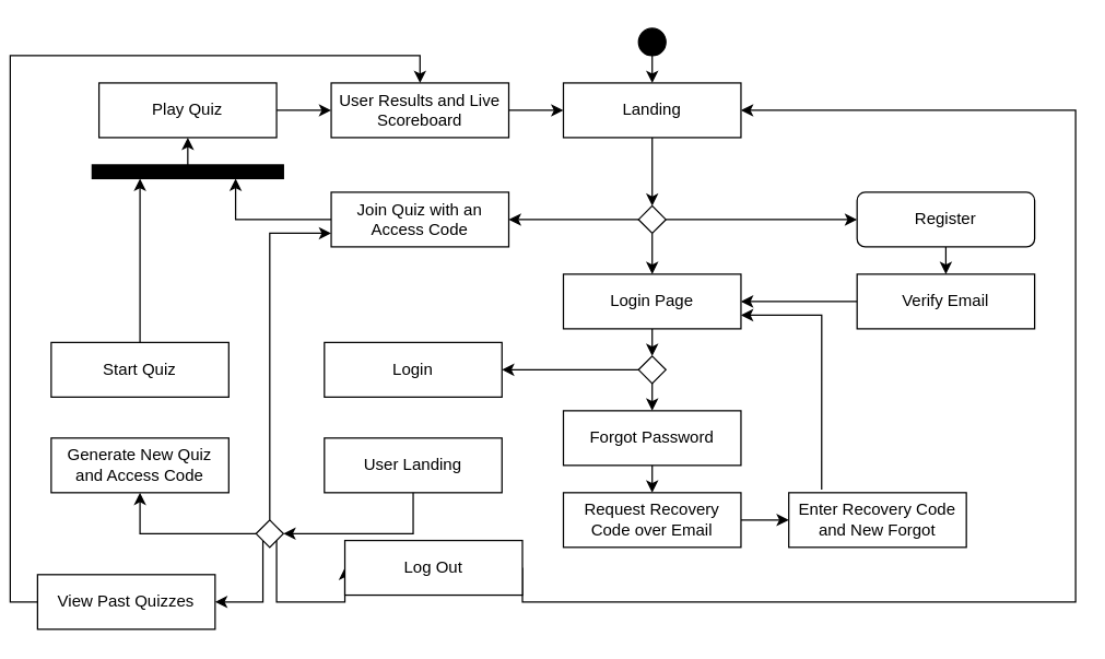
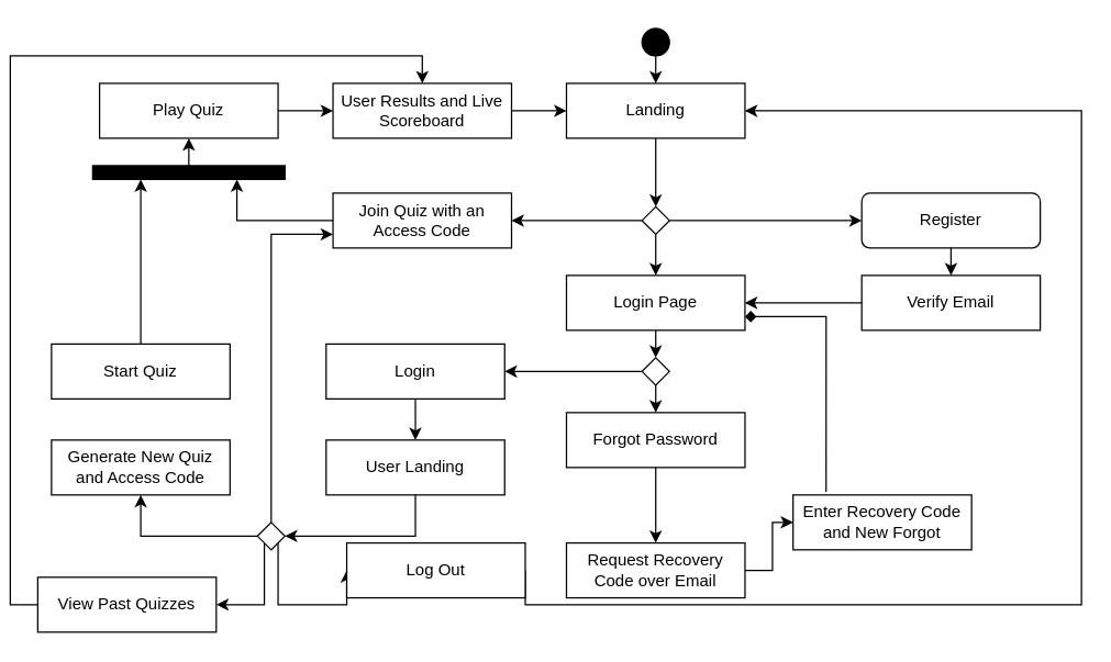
- <mxCell id="25" style="edgeStyle=orthogonalEdgeStyle;rounded=0;orthogonalLoop=1;jettySize=auto;html=1;exitX=0.185;exitY=-0.057;exitDx=0;exitDy=0;entryX=1;entryY=0.75;entryDx=0;entryDy=0;exitPerimeter=0;" parent="1" source="26" target="10" edge="1"><mxGeometry relative="1" as="geometry"><Array as="points"><mxPoint x="594" y="230" /></Array></mxGeometry></mxCell>
+ <mxCell id="25" style="edgeStyle=orthogonalEdgeStyle;rounded=0;orthogonalLoop=1;jettySize=auto;html=1;exitX=0.185;exitY=-0.057;exitDx=0;exitDy=0;entryX=1;entryY=0.75;entryDx=0;entryDy=0;exitPerimeter=0;endArrow=diamond;" parent="1" source="26" target="10" edge="1"><mxGeometry relative="1" as="geometry"><Array as="points"><mxPoint x="594" y="230" /></Array></mxGeometry></mxCell>
+ <mxCell id="27" style="edgeStyle=orthogonalEdgeStyle;rounded=0;orthogonalLoop=1;jettySize=auto;html=1;exitX=0.5;exitY=1;exitDx=0;exitDy=0;entryX=0.5;entryY=0;entryDx=0;entryDy=0;" parent="1" source="28" target="31" edge="1"><mxGeometry relative="1" as="geometry" /></mxCell>
- <mxCell id="24" value="Request Recovery Code over Email" style="rounded=0;whiteSpace=wrap;html=1;" parent="1" vertex="1"><mxGeometry x="405" y="360" width="130" height="40" as="geometry" /></mxCell>
+ <mxCell id="24" value="Request Recovery Code over Email" style="rounded=0;whiteSpace=wrap;html=1;" parent="1" vertex="1"><mxGeometry x="405" y="395" width="130" height="40" as="geometry" /></mxCell>
